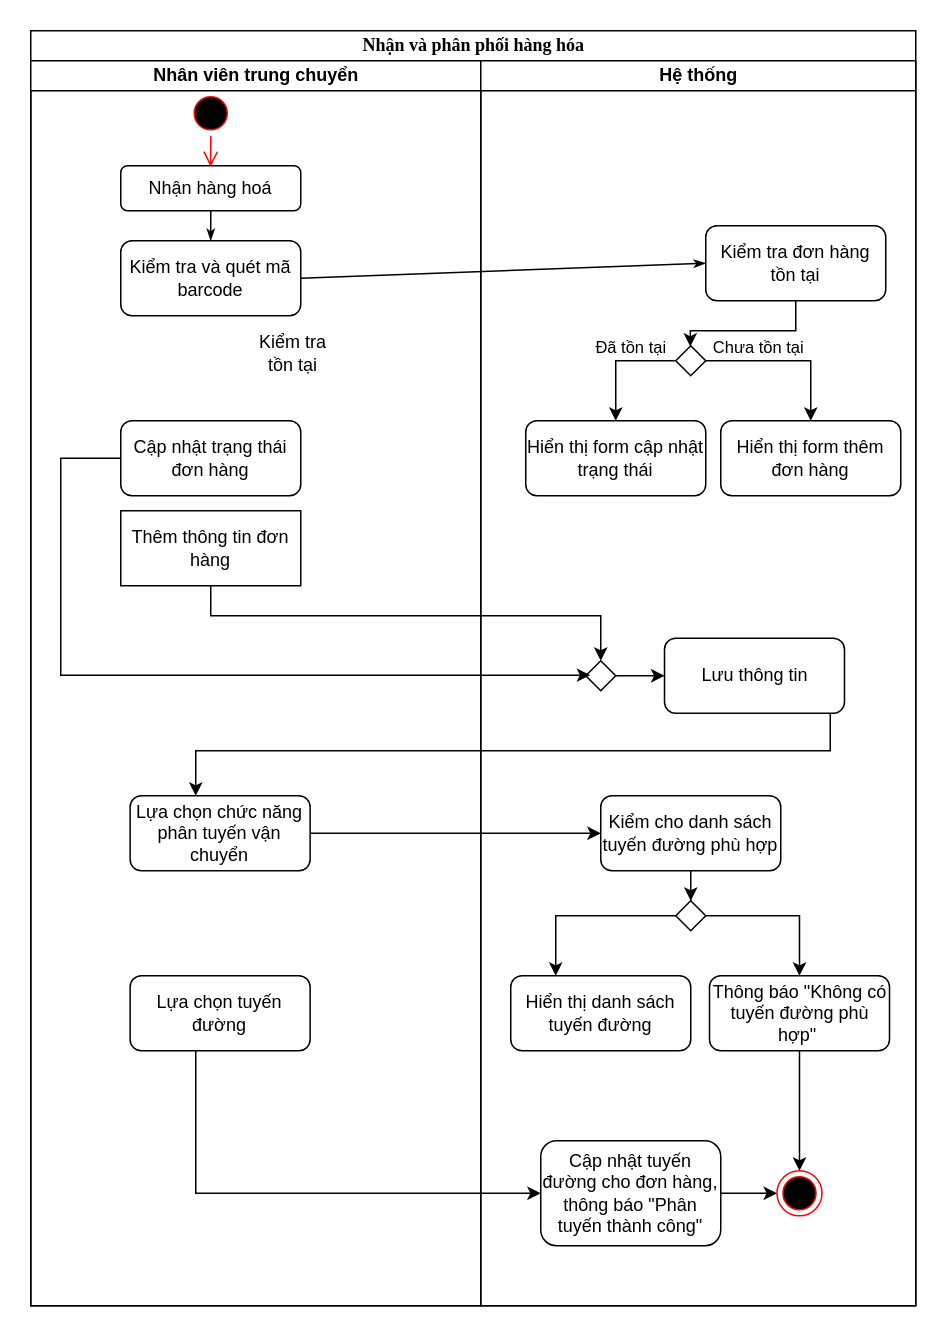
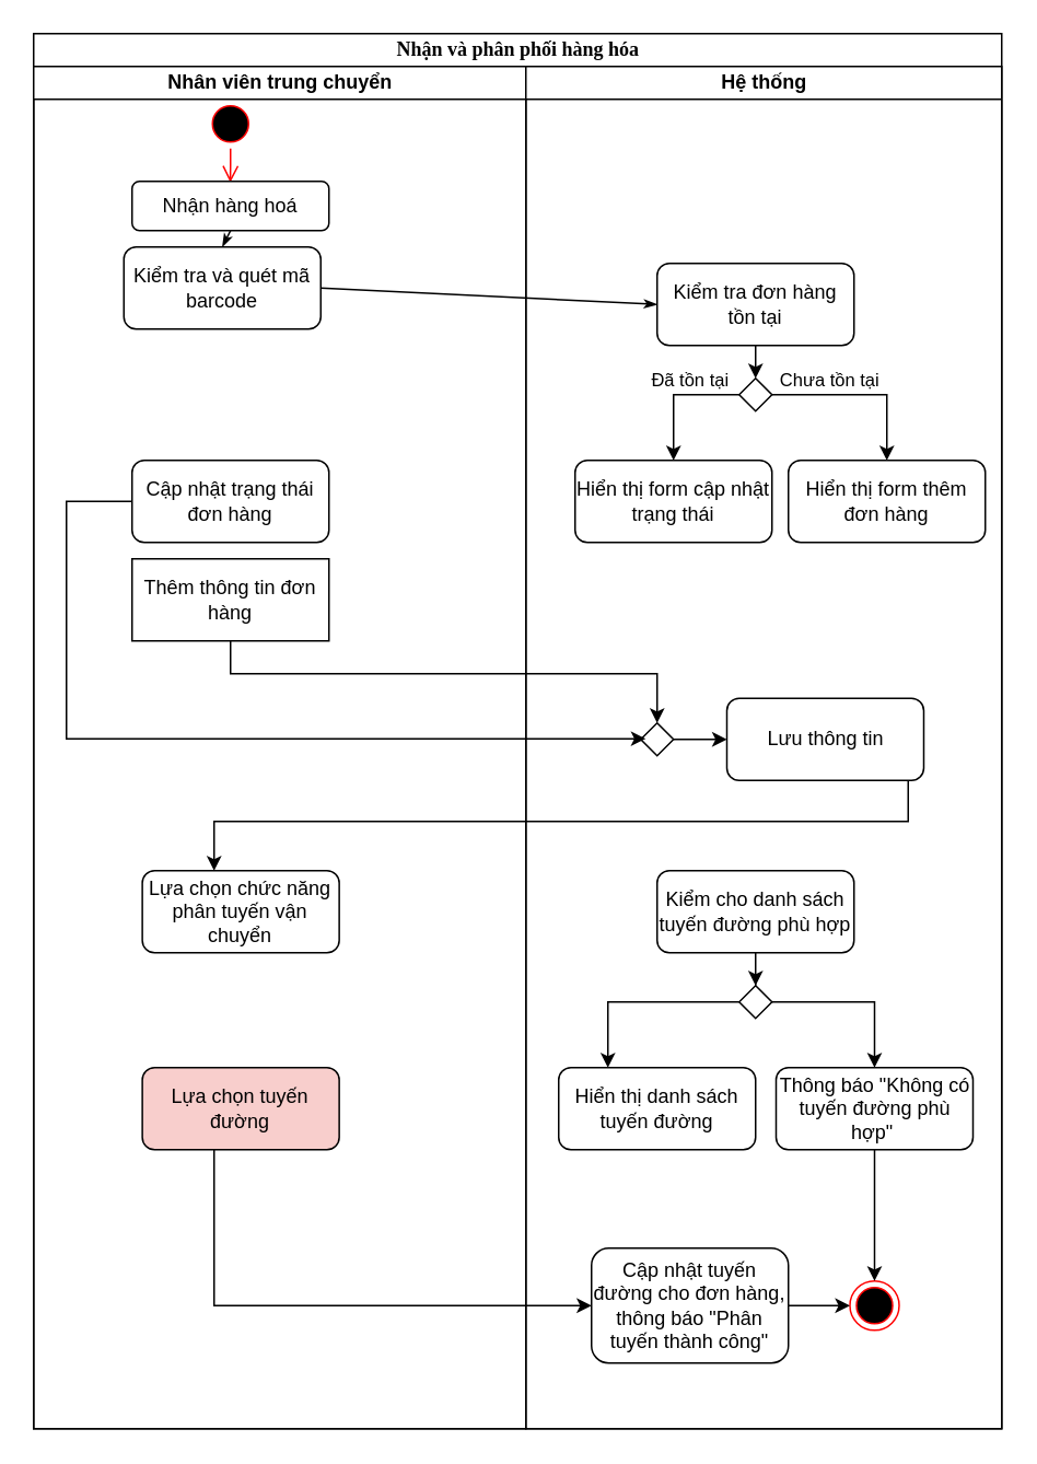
- <mxCell id="17" value="Kiểm tra đơn hàng tồn tại" style="rounded=1;whiteSpace=wrap;html=1;" vertex="1" parent="15"><mxGeometry x="150" y="110" width="120" height="50" as="geometry" /></mxCell>
+ <mxCell id="17" value="Kiểm tra đơn hàng tồn tại" style="rounded=1;whiteSpace=wrap;html=1;" vertex="1" parent="15"><mxGeometry x="80" y="120" width="120" height="50" as="geometry" /></mxCell>
- <mxCell id="10" value="Kiểm tra và quét mã barcode" style="rounded=1;whiteSpace=wrap;html=1;" vertex="1" parent="4"><mxGeometry x="60" y="120" width="120" height="50" as="geometry" /></mxCell>
+ <mxCell id="10" value="Kiểm tra và quét mã barcode" style="rounded=1;whiteSpace=wrap;html=1;" vertex="1" parent="4"><mxGeometry x="55" y="110" width="120" height="50" as="geometry" /></mxCell>
- <mxCell id="8" value="Kiểm tra tồn tại" style="text;html=1;align=center;verticalAlign=middle;whiteSpace=wrap;rounded=0;" parent="4" vertex="1"><mxGeometry x="145" y="180" width="60" height="30" as="geometry" /></mxCell>
- <mxCell id="42" style="edgeStyle=orthogonalEdgeStyle;rounded=0;orthogonalLoop=1;jettySize=auto;html=1;entryX=0;entryY=0.5;entryDx=0;entryDy=0;" edge="1" parent="2" source="13" target="30"><mxGeometry relative="1" as="geometry" /></mxCell>
- <mxCell id="14" value="Lựa chọn tuyến đường" style="rounded=1;whiteSpace=wrap;html=1;" vertex="1" parent="4"><mxGeometry x="66.25" y="610" width="120" height="50" as="geometry" /></mxCell>
+ <mxCell id="14" value="Lựa chọn tuyến đường" style="rounded=1;whiteSpace=wrap;html=1;fillColor=#f8cecc;" vertex="1" parent="4"><mxGeometry x="66.25" y="610" width="120" height="50" as="geometry" /></mxCell>
